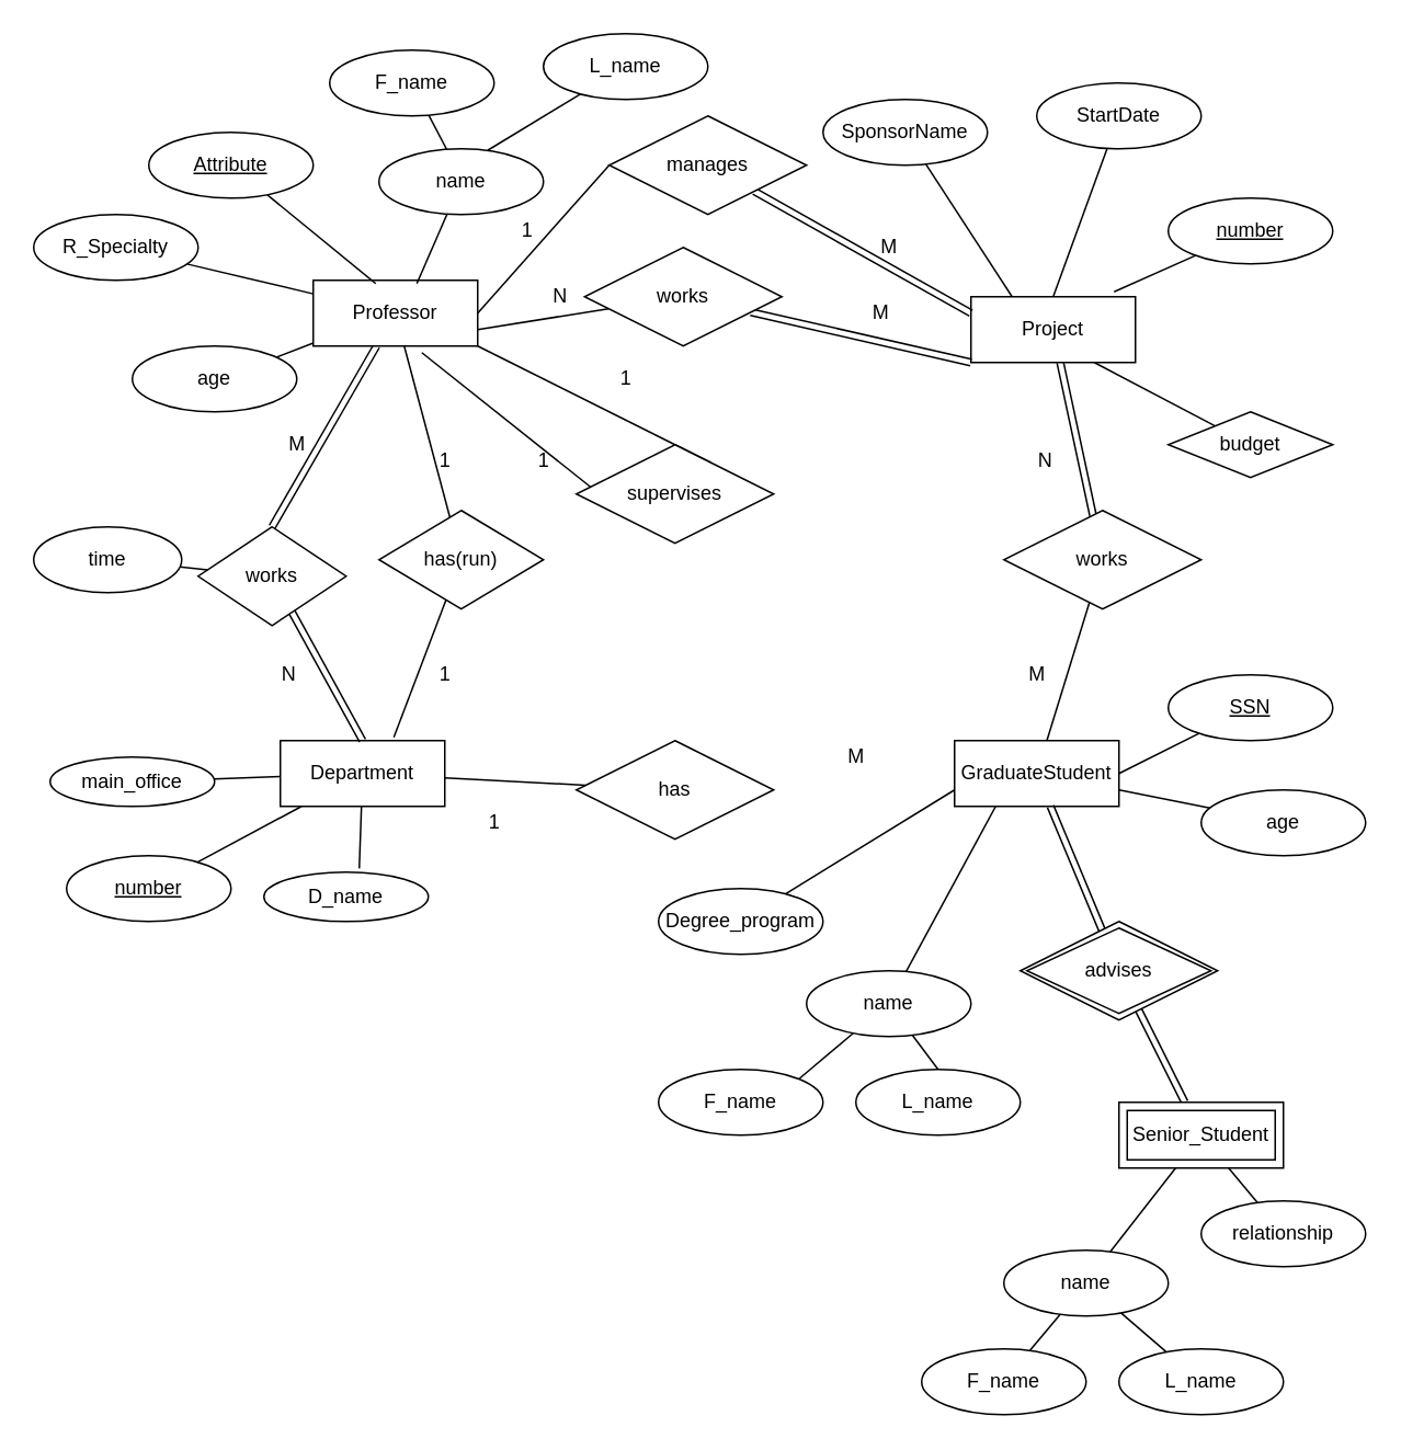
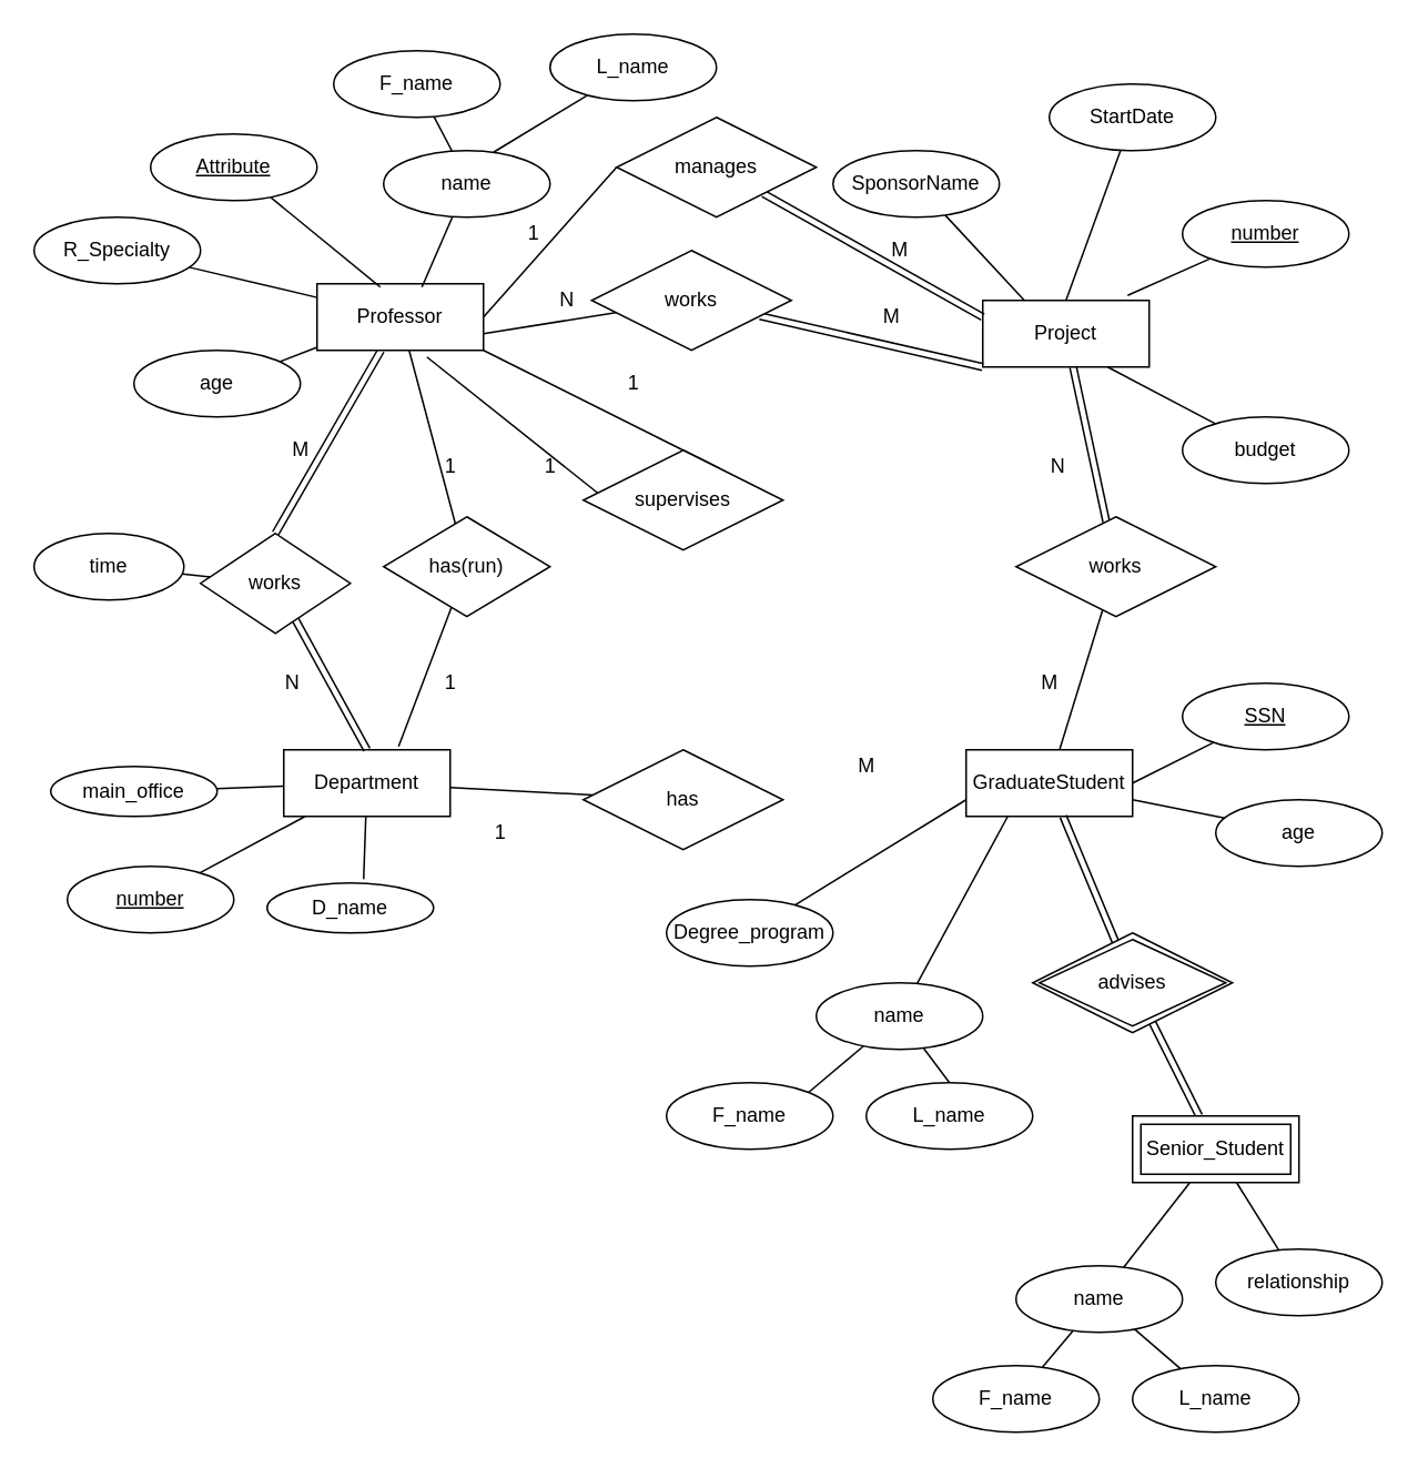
- <mxCell id="22" value="SponsorName" style="ellipse;whiteSpace=wrap;html=1;align=center;" vertex="1" parent="1"><mxGeometry x="500" y="60" width="100" height="40" as="geometry" /></mxCell>
+ <mxCell id="22" value="SponsorName" style="ellipse;whiteSpace=wrap;html=1;align=center;" vertex="1" parent="1"><mxGeometry x="500" y="90" width="100" height="40" as="geometry" /></mxCell>
- <mxCell id="24" value="budget" style="rhombus;whiteSpace=wrap;html=1;align=center;" vertex="1" parent="1"><mxGeometry x="710" y="250" width="100" height="40" as="geometry" /></mxCell>
+ <mxCell id="24" value="budget" style="ellipse;whiteSpace=wrap;html=1;align=center;" vertex="1" parent="1"><mxGeometry x="710" y="250" width="100" height="40" as="geometry" /></mxCell>
- <mxCell id="64" value="relationship" style="ellipse;whiteSpace=wrap;html=1;align=center;" vertex="1" parent="1"><mxGeometry x="730" y="730" width="100" height="40" as="geometry" /></mxCell>
+ <mxCell id="64" value="relationship" style="ellipse;whiteSpace=wrap;html=1;align=center;" vertex="1" parent="1"><mxGeometry x="730" y="750" width="100" height="40" as="geometry" /></mxCell>
